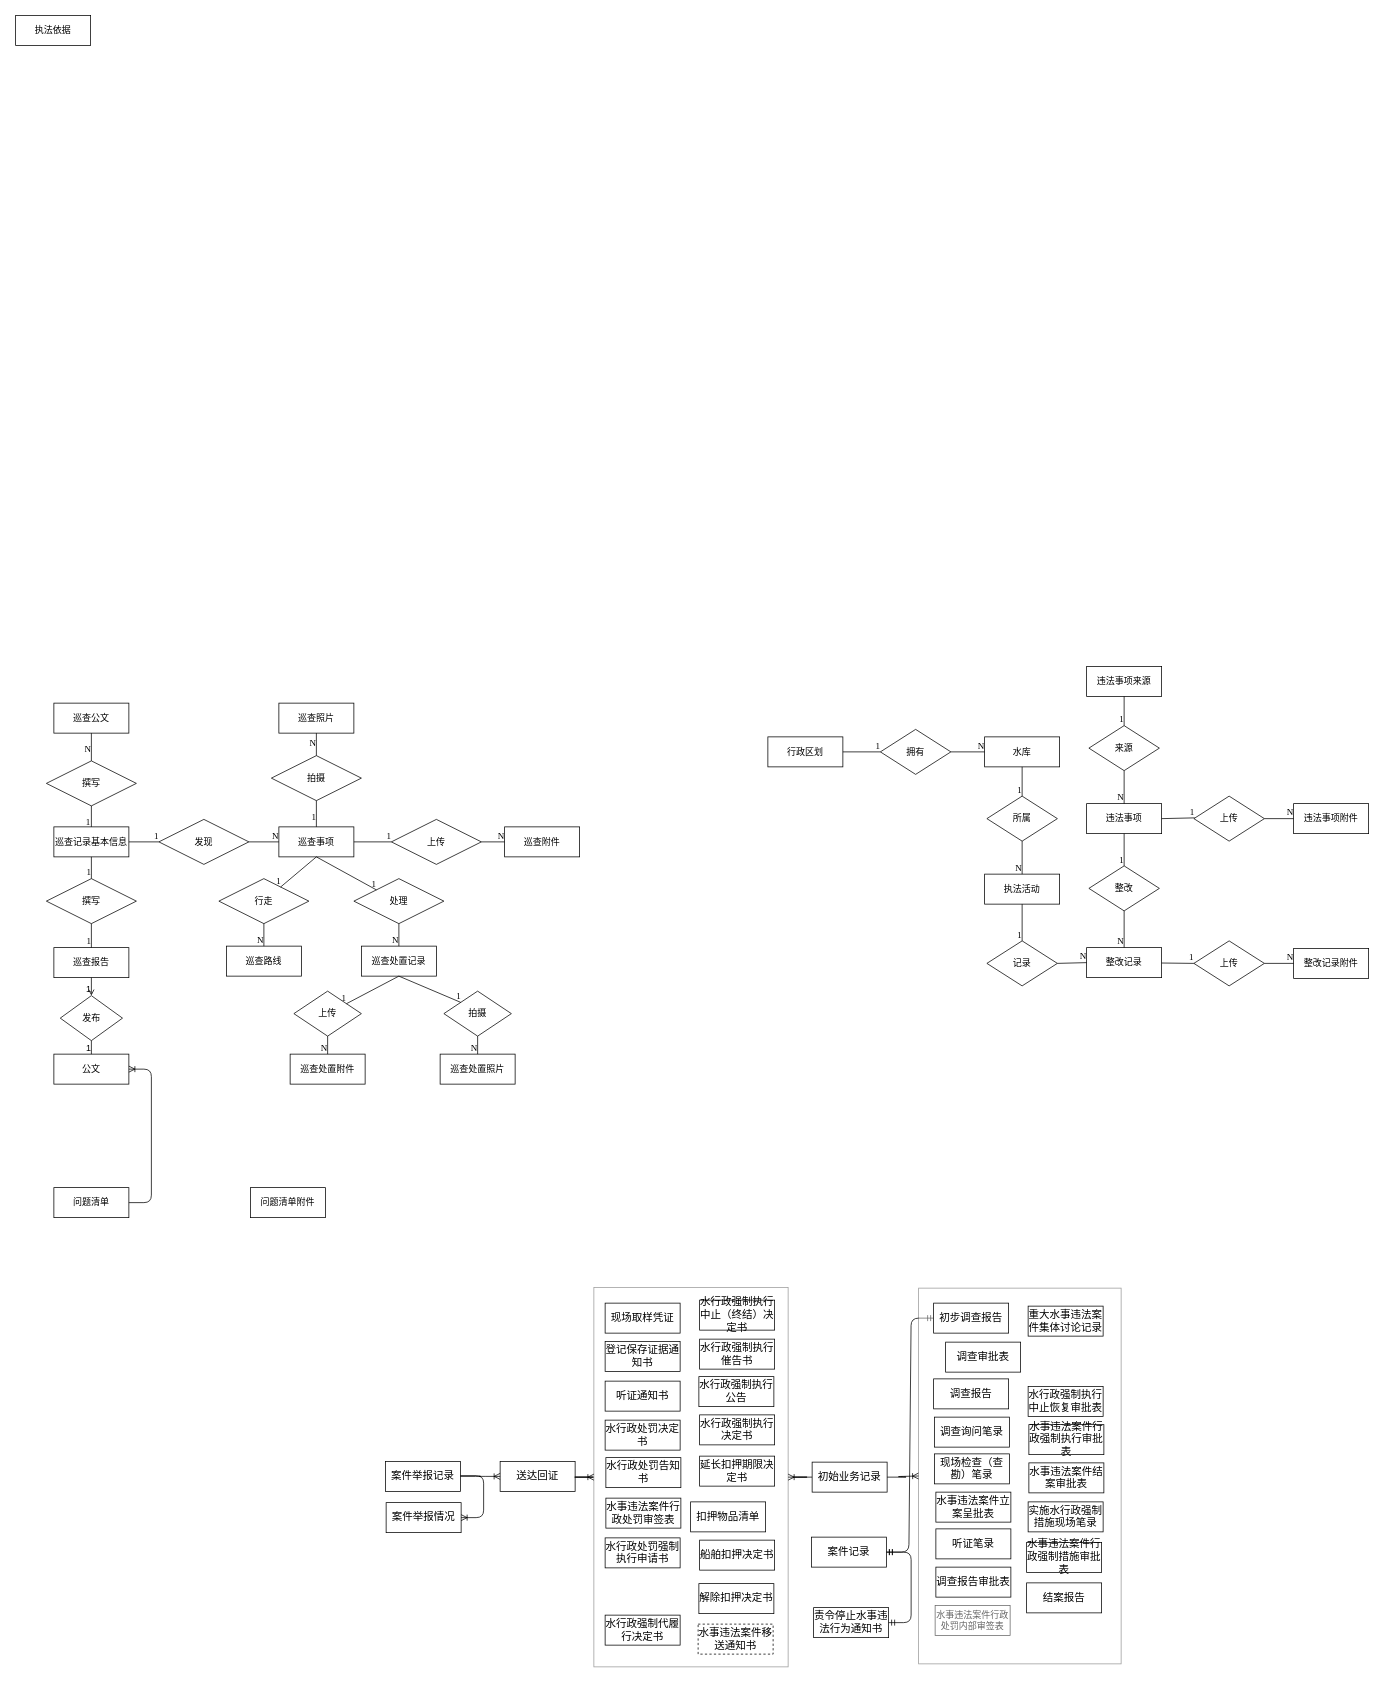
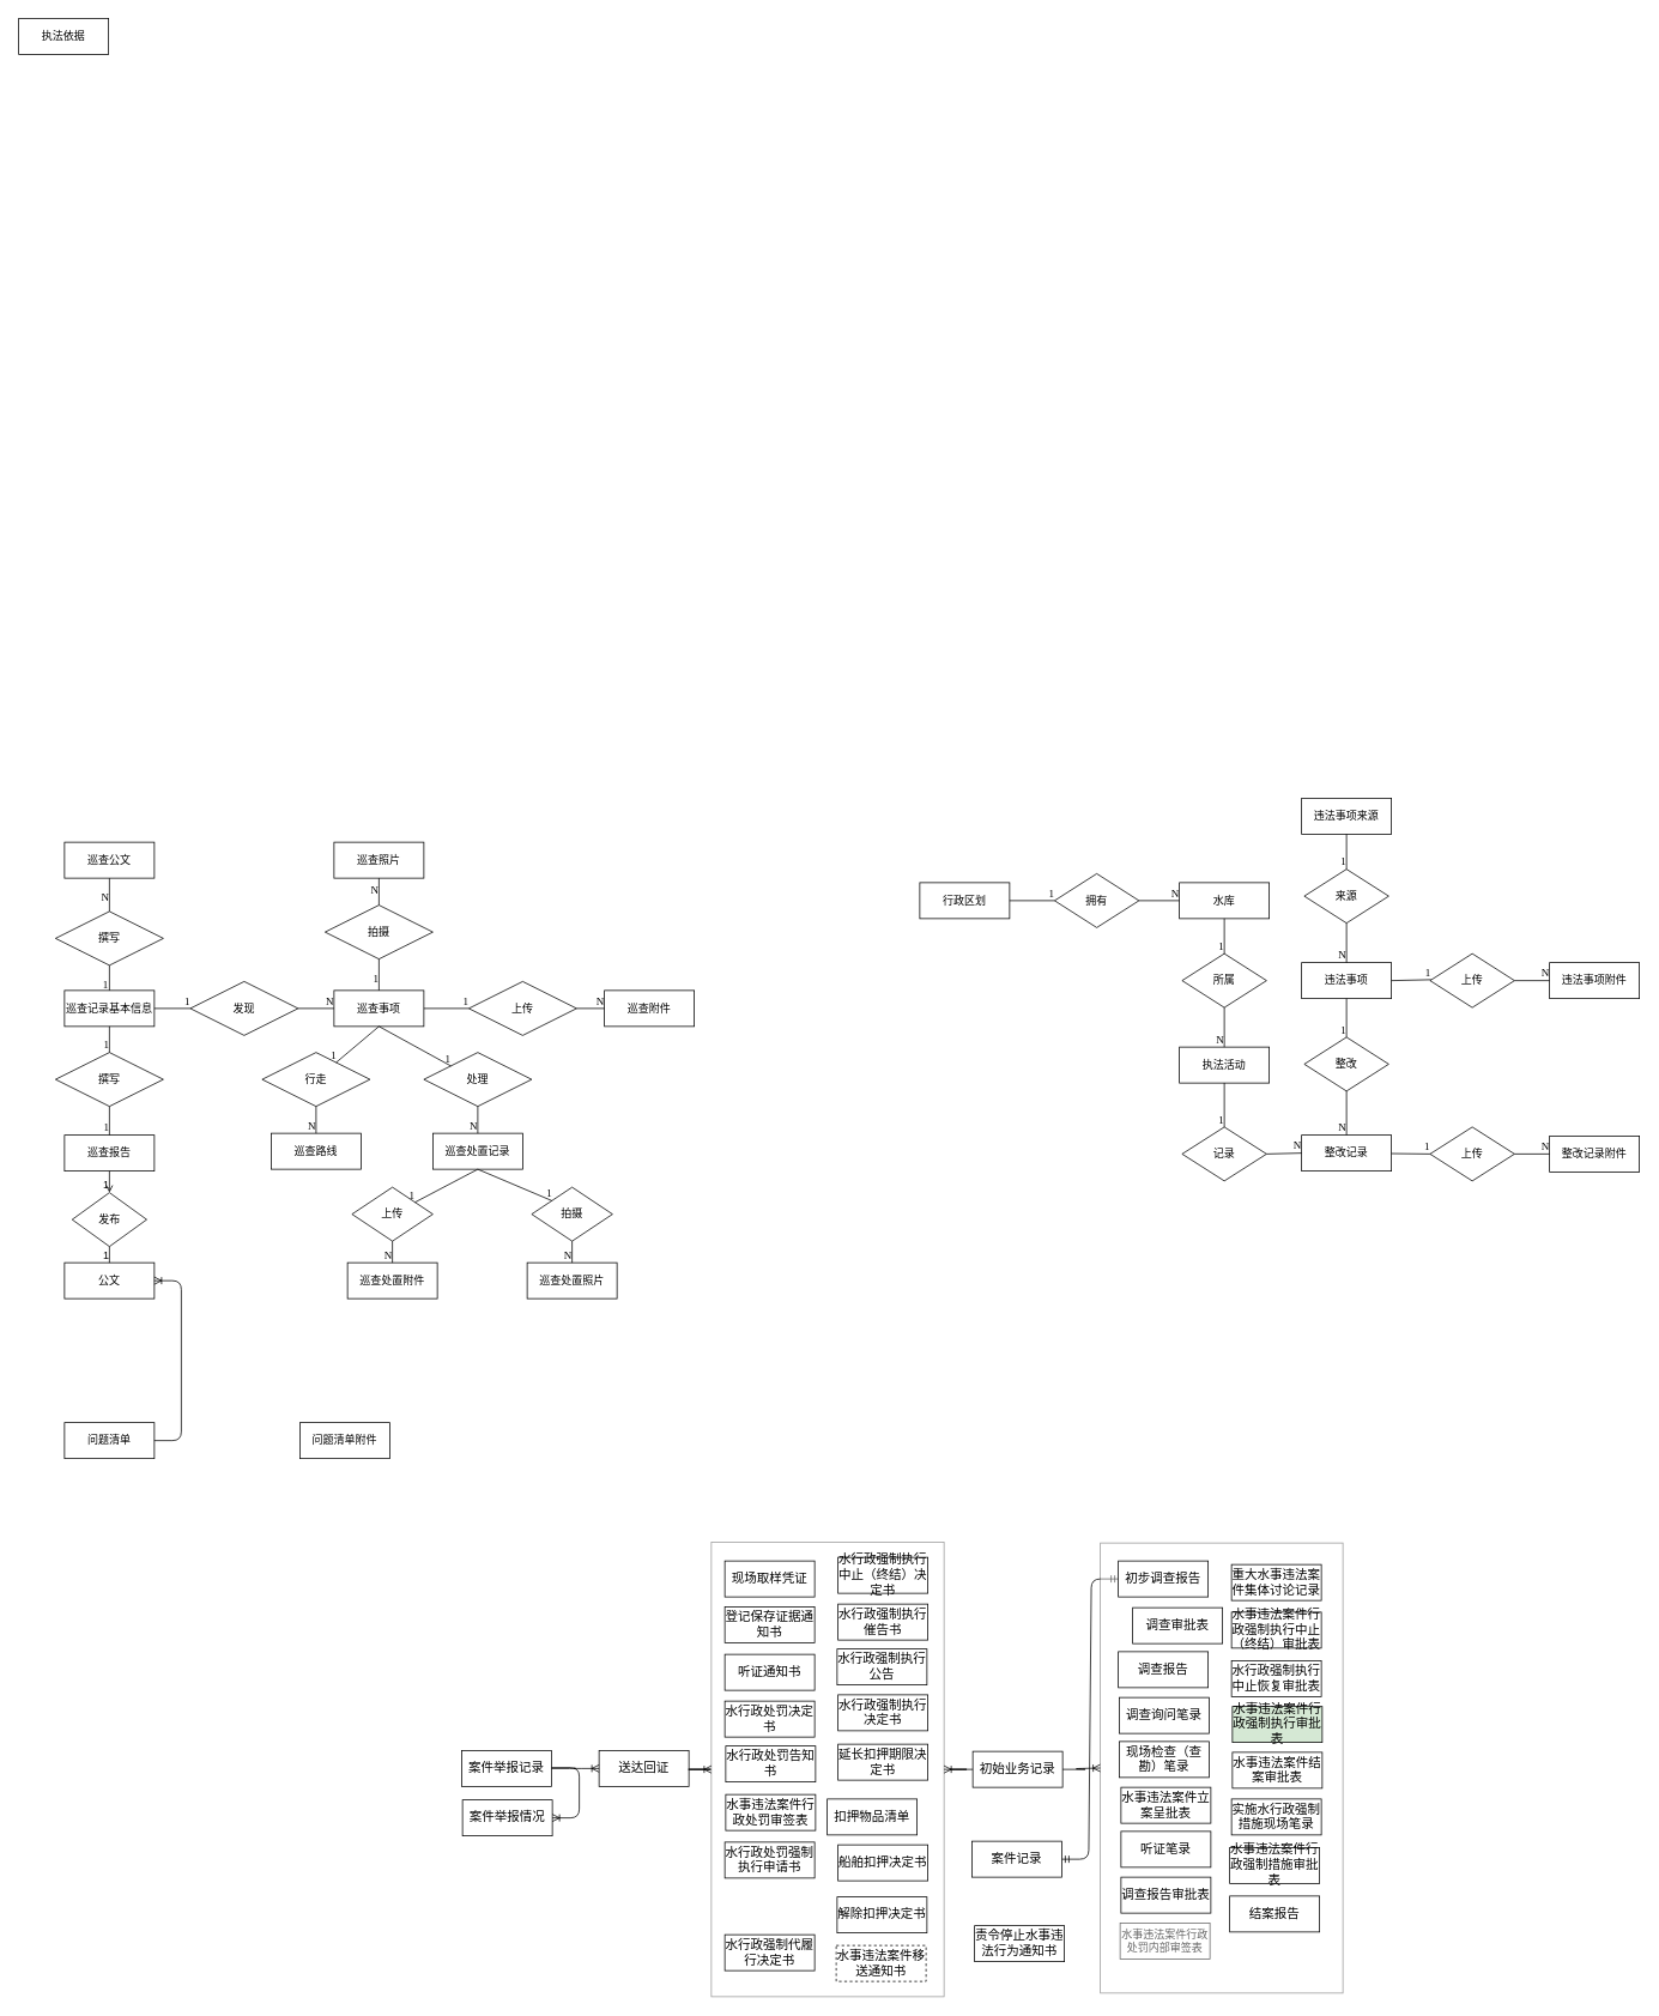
+ <mxCell id="144" value="水事违法案件行政强制执行中止（终结）审批表" style="whiteSpace=wrap;html=1;align=center;fontFamily=仿宋;fontSize=14;" vertex="1" parent="132"><mxGeometry x="146" y="77" width="100" height="40" as="geometry" /></mxCell>
- <mxCell id="145" value="水事违法案件行政强制执行审批表" style="whiteSpace=wrap;html=1;align=center;fontFamily=仿宋;fontSize=14;" vertex="1" parent="132"><mxGeometry x="147" y="182" width="100" height="40" as="geometry" /></mxCell>
+ <mxCell id="145" value="水事违法案件行政强制执行审批表" style="whiteSpace=wrap;html=1;align=center;fontFamily=仿宋;fontSize=14;fillColor=#d5e8d4;" vertex="1" parent="132"><mxGeometry x="147" y="182" width="100" height="40" as="geometry" /></mxCell>
- <mxCell id="152" value="" style="edgeStyle=entityRelationEdgeStyle;fontSize=12;html=1;endArrow=ERmandOne;startArrow=ERmandOne;fontFamily=仿宋;" edge="1" parent="1" source="104" target="151"><mxGeometry width="100" height="100" relative="1" as="geometry"><mxPoint x="1138" y="2301" as="sourcePoint" /><mxPoint x="1238" y="2201" as="targetPoint" /></mxGeometry></mxCell>
